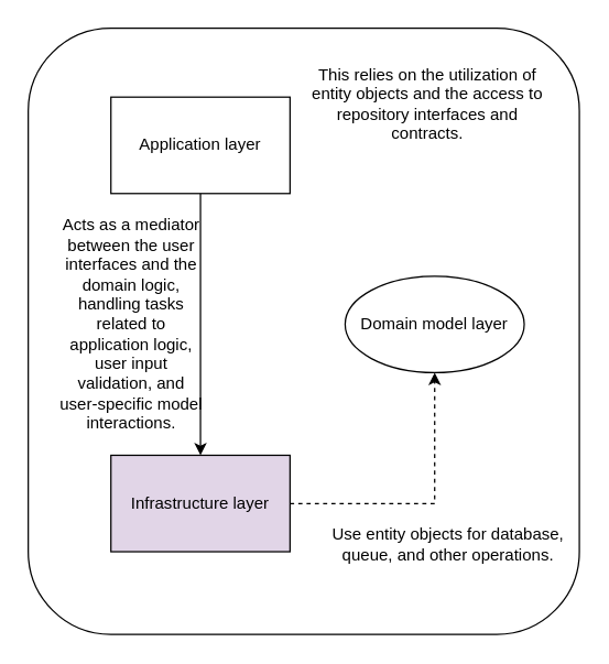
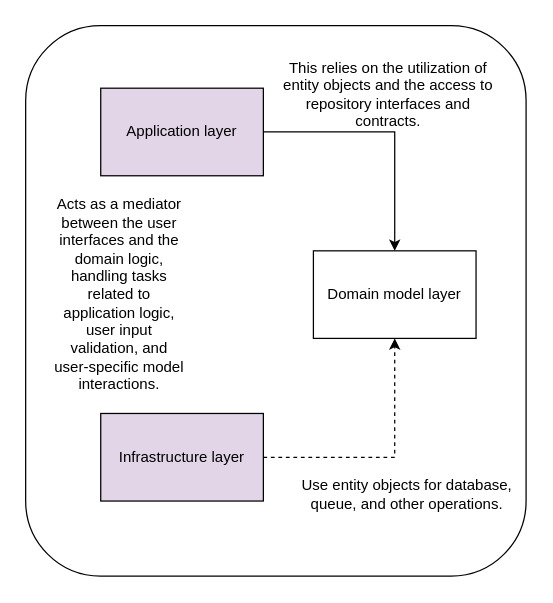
- <mxCell id="5" value="Application layer" style="rounded=0;whiteSpace=wrap;html=1;" vertex="1" parent="1"><mxGeometry x="80" y="70" width="130" height="70" as="geometry" /></mxCell>
+ <mxCell id="5" value="Application layer" style="rounded=0;whiteSpace=wrap;html=1;fillColor=#e1d5e7;" vertex="1" parent="1"><mxGeometry x="80" y="70" width="130" height="70" as="geometry" /></mxCell>
+ <mxCell id="4" style="edgeStyle=orthogonalEdgeStyle;rounded=0;orthogonalLoop=1;jettySize=auto;html=1;entryX=0.5;entryY=0;entryDx=0;entryDy=0;" edge="1" parent="1" source="5" target="8"><mxGeometry relative="1" as="geometry" /></mxCell>
- <mxCell id="3" style="edgeStyle=orthogonalEdgeStyle;rounded=0;orthogonalLoop=1;jettySize=auto;html=1;entryX=0.5;entryY=0;entryDx=0;entryDy=0;" edge="1" parent="1" source="5" target="7"><mxGeometry relative="1" as="geometry" /></mxCell>
- <mxCell id="8" value="Domain model layer" style="ellipse;whiteSpace=wrap;html=1;" vertex="1" parent="1"><mxGeometry x="250" y="200" width="130" height="70" as="geometry" /></mxCell>
+ <mxCell id="8" value="Domain model layer" style="rounded=0;whiteSpace=wrap;html=1;" vertex="1" parent="1"><mxGeometry x="250" y="200" width="130" height="70" as="geometry" /></mxCell>
